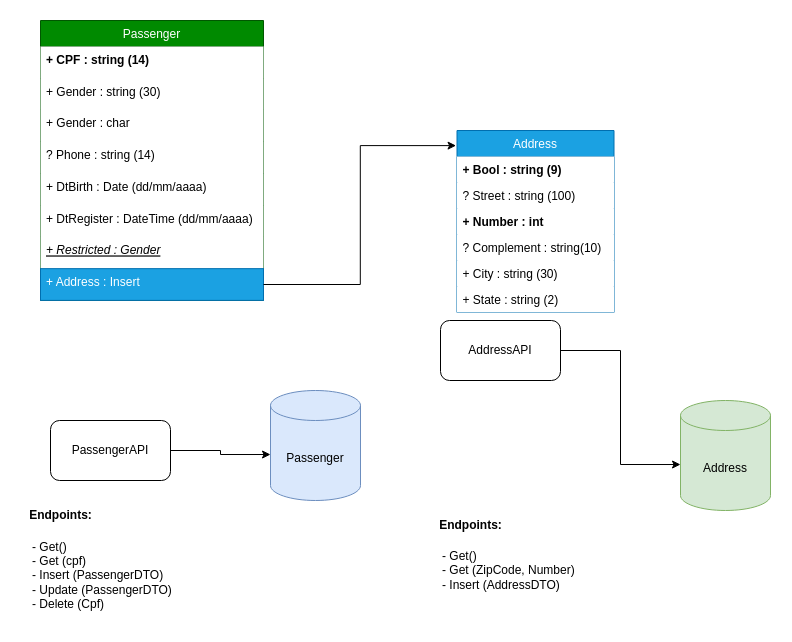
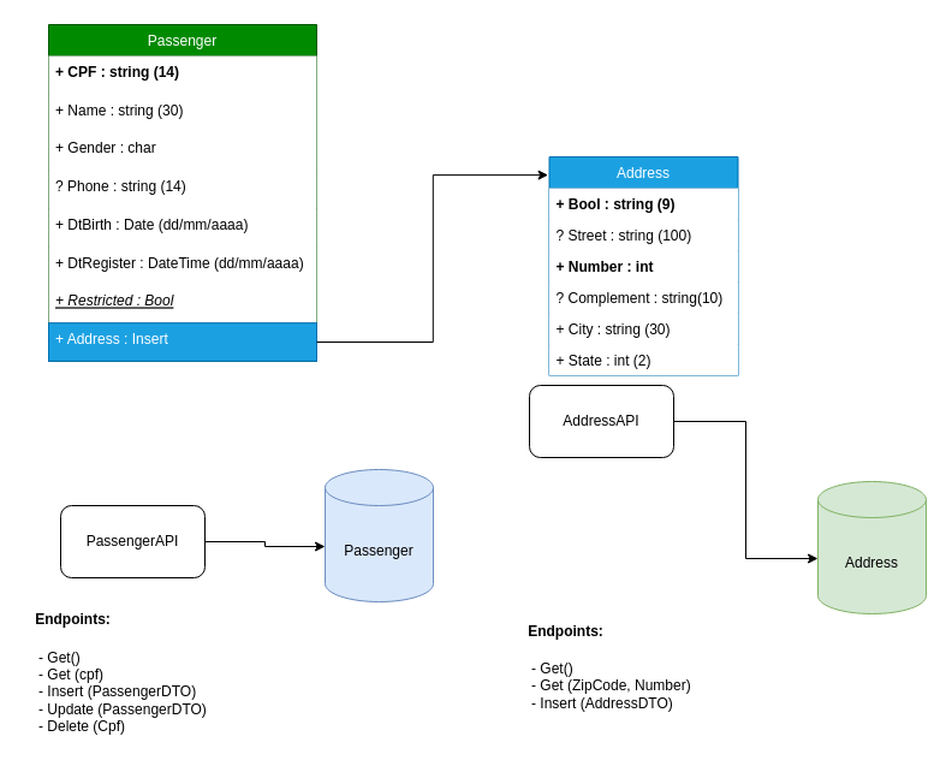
- <mxCell id="4" value="+ Gender : string (30)" style="text;align=left;verticalAlign=top;spacingLeft=4;spacingRight=4;overflow=hidden;rotatable=0;points=[[0,0.5],[1,0.5]];portConstraint=eastwest;labelBackgroundColor=none;fillColor=default;" vertex="1" parent="2"><mxGeometry y="57.714" width="223" height="31.714" as="geometry" /></mxCell>
+ <mxCell id="4" value="+ Name : string (30)" style="text;align=left;verticalAlign=top;spacingLeft=4;spacingRight=4;overflow=hidden;rotatable=0;points=[[0,0.5],[1,0.5]];portConstraint=eastwest;labelBackgroundColor=none;fillColor=default;" vertex="1" parent="2"><mxGeometry y="57.714" width="223" height="31.714" as="geometry" /></mxCell>
- <mxCell id="9" value="+ Restricted : Gender" style="text;align=left;verticalAlign=top;spacingLeft=4;spacingRight=4;overflow=hidden;rotatable=0;points=[[0,0.5],[1,0.5]];portConstraint=eastwest;labelBackgroundColor=none;fontStyle=6;fillColor=default;" vertex="1" parent="2"><mxGeometry y="216.431" width="223" height="31.714" as="geometry" /></mxCell>
+ <mxCell id="9" value="+ Restricted : Bool" style="text;align=left;verticalAlign=top;spacingLeft=4;spacingRight=4;overflow=hidden;rotatable=0;points=[[0,0.5],[1,0.5]];portConstraint=eastwest;labelBackgroundColor=none;fontStyle=6;fillColor=default;" vertex="1" parent="2"><mxGeometry y="216.431" width="223" height="31.714" as="geometry" /></mxCell>
- <mxCell id="17" value="+ State : string (2)" style="text;strokeColor=none;fillColor=default;align=left;verticalAlign=top;spacingLeft=4;spacingRight=4;overflow=hidden;rotatable=0;points=[[0,0.5],[1,0.5]];portConstraint=eastwest;" vertex="1" parent="11"><mxGeometry y="156" width="157" height="26" as="geometry" /></mxCell>
+ <mxCell id="17" value="+ State : int (2)" style="text;strokeColor=none;fillColor=default;align=left;verticalAlign=top;spacingLeft=4;spacingRight=4;overflow=hidden;rotatable=0;points=[[0,0.5],[1,0.5]];portConstraint=eastwest;" vertex="1" parent="11"><mxGeometry y="156" width="157" height="26" as="geometry" /></mxCell>
